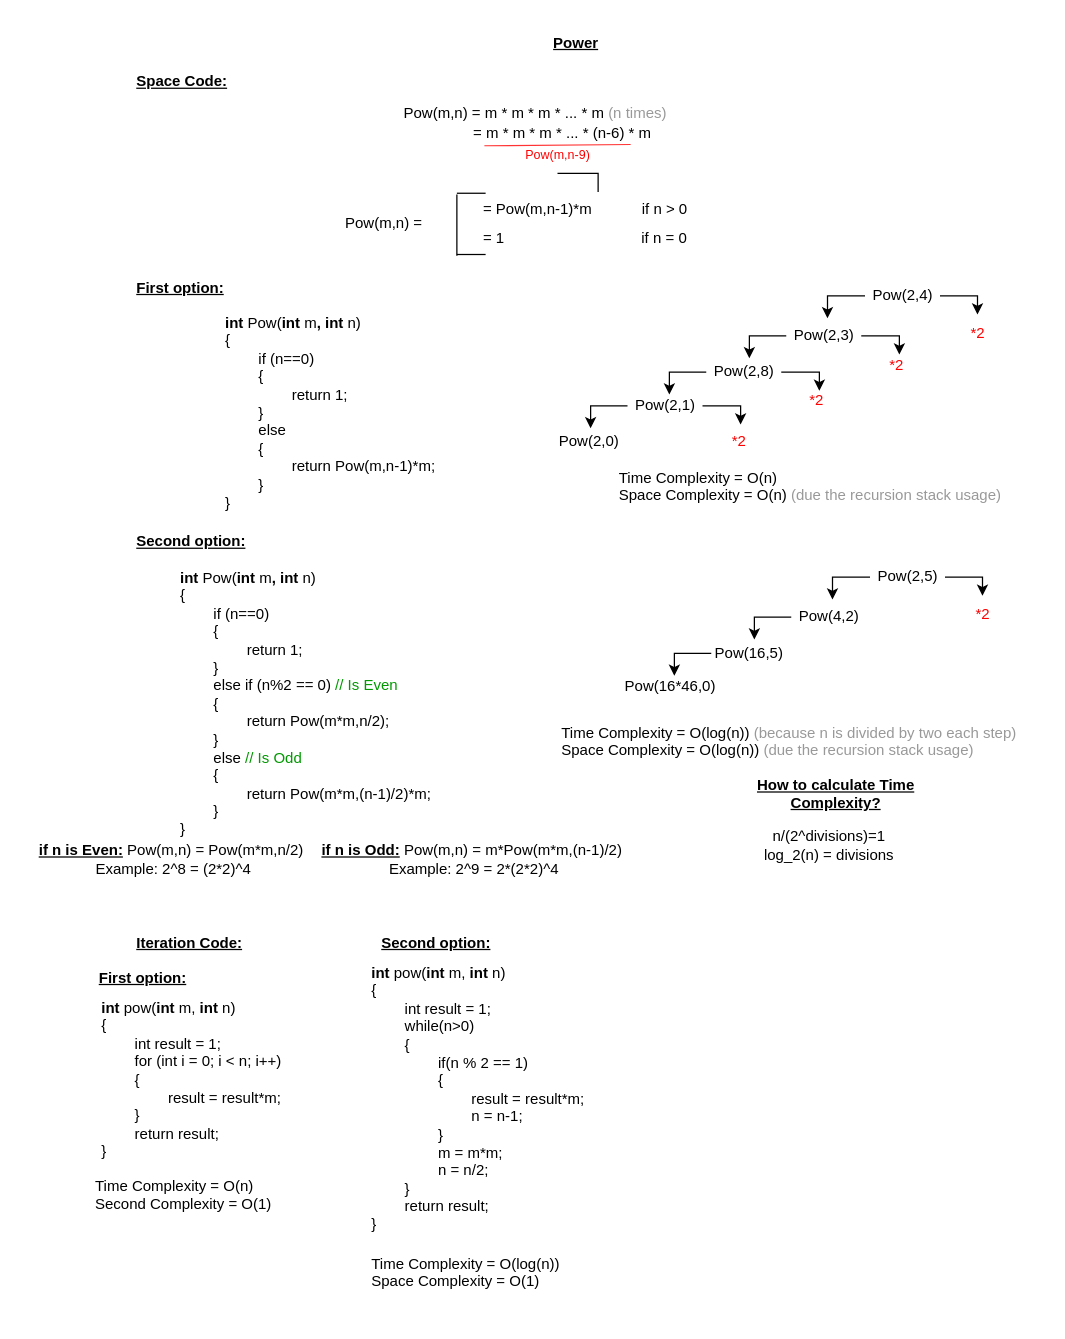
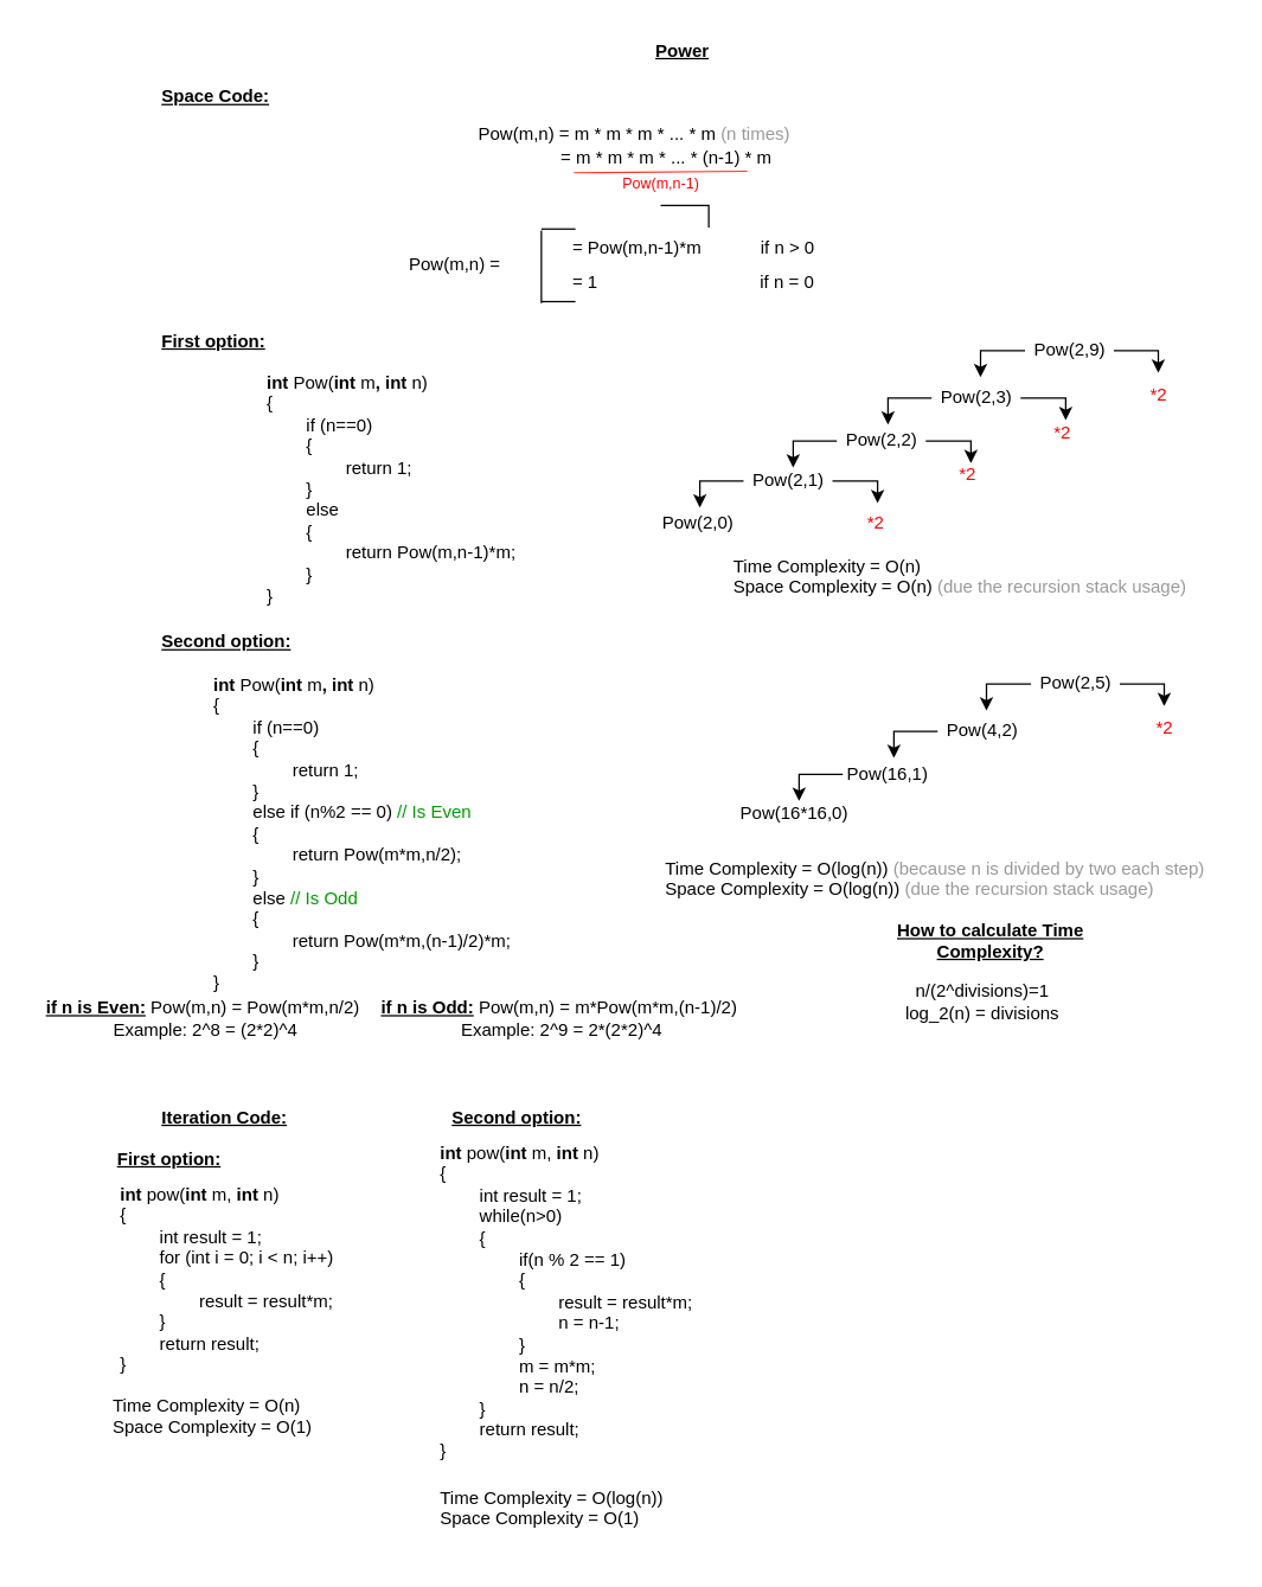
- <mxCell id="8" value="&lt;div align=&quot;center&quot;&gt;&amp;nbsp;&amp;nbsp;&amp;nbsp;&amp;nbsp;&amp;nbsp;&amp;nbsp;&amp;nbsp;&amp;nbsp;&amp;nbsp;&amp;nbsp;&amp;nbsp;&amp;nbsp; = m * m * m * ... * (n-6) * m&lt;br&gt;&lt;/div&gt;&amp;nbsp;" style="text;whiteSpace=wrap;html=1;align=center;" parent="1" vertex="1"><mxGeometry x="291.003" y="92" width="274" height="36" as="geometry" /></mxCell>
+ <mxCell id="8" value="&lt;div align=&quot;center&quot;&gt;&amp;nbsp;&amp;nbsp;&amp;nbsp;&amp;nbsp;&amp;nbsp;&amp;nbsp;&amp;nbsp;&amp;nbsp;&amp;nbsp;&amp;nbsp;&amp;nbsp;&amp;nbsp; = m * m * m * ... * (n-1) * m&lt;br&gt;&lt;/div&gt;&amp;nbsp;" style="text;whiteSpace=wrap;html=1;align=center;" parent="1" vertex="1"><mxGeometry x="291.003" y="92" width="274" height="36" as="geometry" /></mxCell>
- <mxCell id="11" value="&lt;font style=&quot;font-size: 10px;&quot; color=&quot;#ff0000&quot;&gt;Pow(m,n-9)&lt;/font&gt;" style="text;html=1;align=center;verticalAlign=middle;whiteSpace=wrap;rounded=0;" parent="1" vertex="1"><mxGeometry x="415.5" y="108" width="60" height="30" as="geometry" /></mxCell>
+ <mxCell id="11" value="&lt;font style=&quot;font-size: 10px;&quot; color=&quot;#ff0000&quot;&gt;Pow(m,n-1)&lt;/font&gt;" style="text;html=1;align=center;verticalAlign=middle;whiteSpace=wrap;rounded=0;" parent="1" vertex="1"><mxGeometry x="415.5" y="108" width="60" height="30" as="geometry" /></mxCell>
- <mxCell id="19" value="Pow(2,4)" style="text;html=1;align=center;verticalAlign=middle;whiteSpace=wrap;rounded=0;" parent="16" vertex="1"><mxGeometry x="250.5" width="60" height="30" as="geometry" /></mxCell>
+ <mxCell id="19" value="Pow(2,9)" style="text;html=1;align=center;verticalAlign=middle;whiteSpace=wrap;rounded=0;" parent="16" vertex="1"><mxGeometry x="250.5" width="60" height="30" as="geometry" /></mxCell>
- <mxCell id="29" value="Pow(2,8)" style="text;html=1;align=center;verticalAlign=middle;whiteSpace=wrap;rounded=0;" parent="26" vertex="1"><mxGeometry x="29.5" width="60" height="30" as="geometry" /></mxCell>
+ <mxCell id="29" value="Pow(2,2)" style="text;html=1;align=center;verticalAlign=middle;whiteSpace=wrap;rounded=0;" parent="26" vertex="1"><mxGeometry x="29.5" width="60" height="30" as="geometry" /></mxCell>
- <mxCell id="54" value="Pow(16,5)" style="text;html=1;align=center;verticalAlign=middle;whiteSpace=wrap;rounded=0;" parent="52" vertex="1"><mxGeometry x="29.5" width="60" height="30" as="geometry" /></mxCell>
+ <mxCell id="54" value="Pow(16,1)" style="text;html=1;align=center;verticalAlign=middle;whiteSpace=wrap;rounded=0;" parent="52" vertex="1"><mxGeometry x="29.5" width="60" height="30" as="geometry" /></mxCell>
- <mxCell id="56" value="Pow(16*46,0)" style="text;html=1;align=center;verticalAlign=middle;whiteSpace=wrap;rounded=0;" parent="55" vertex="1"><mxGeometry x="29.5" width="60" height="30" as="geometry" /></mxCell>
+ <mxCell id="56" value="Pow(16*16,0)" style="text;html=1;align=center;verticalAlign=middle;whiteSpace=wrap;rounded=0;" parent="55" vertex="1"><mxGeometry x="29.5" width="60" height="30" as="geometry" /></mxCell>
- <mxCell id="63" value="Time Complexity = O(n)&lt;br&gt;Second Complexity = O(1) " style="text;whiteSpace=wrap;html=1;" parent="1" vertex="1"><mxGeometry x="74" y="935.003" width="333" height="51" as="geometry" /></mxCell>
+ <mxCell id="63" value="Time Complexity = O(n)&lt;br&gt;Space Complexity = O(1) " style="text;whiteSpace=wrap;html=1;" parent="1" vertex="1"><mxGeometry x="74" y="935.003" width="333" height="51" as="geometry" /></mxCell>
